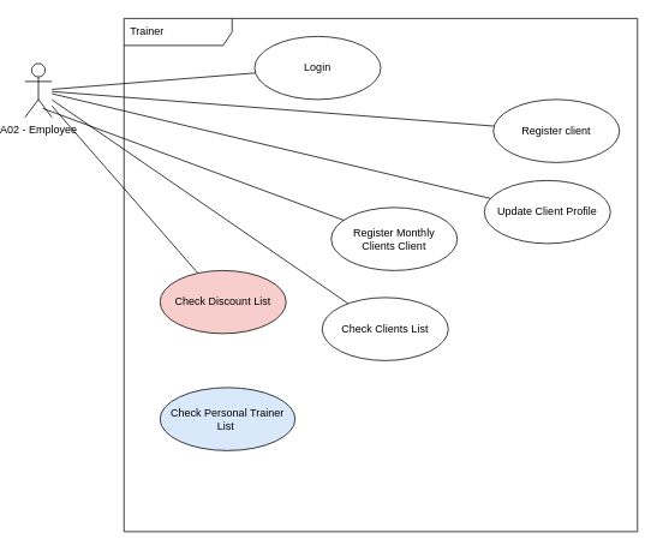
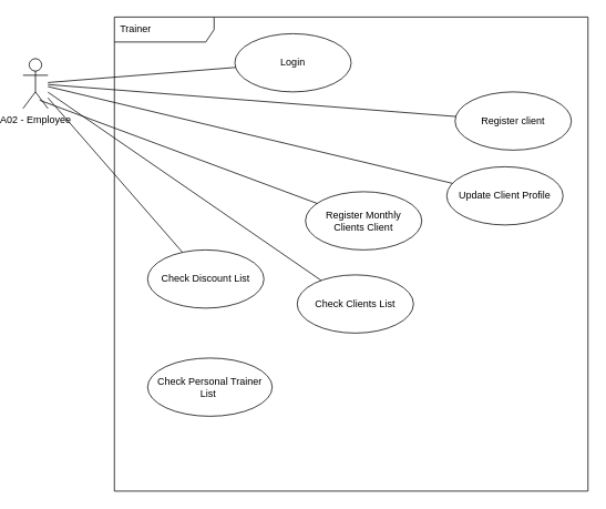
- <mxCell id="10" value="Check Discount List" style="ellipse;whiteSpace=wrap;html=1;fillColor=#f8cecc;" vertex="1" parent="1"><mxGeometry x="170" y="300" width="140" height="70" as="geometry" /></mxCell>
+ <mxCell id="10" value="Check Discount List" style="ellipse;whiteSpace=wrap;html=1;" vertex="1" parent="1"><mxGeometry x="170" y="300" width="140" height="70" as="geometry" /></mxCell>
- <mxCell id="9" value="&lt;div&gt;&lt;span&gt;Check Personal Trainer List&amp;nbsp;&lt;/span&gt;&lt;/div&gt;" style="ellipse;whiteSpace=wrap;html=1;align=center;fillColor=#dae8fc;" vertex="1" parent="1"><mxGeometry x="170" y="430" width="150" height="70" as="geometry" /></mxCell>
+ <mxCell id="9" value="&lt;div&gt;&lt;span&gt;Check Personal Trainer List&amp;nbsp;&lt;/span&gt;&lt;/div&gt;" style="ellipse;whiteSpace=wrap;html=1;align=center;" vertex="1" parent="1"><mxGeometry x="170" y="430" width="150" height="70" as="geometry" /></mxCell>
